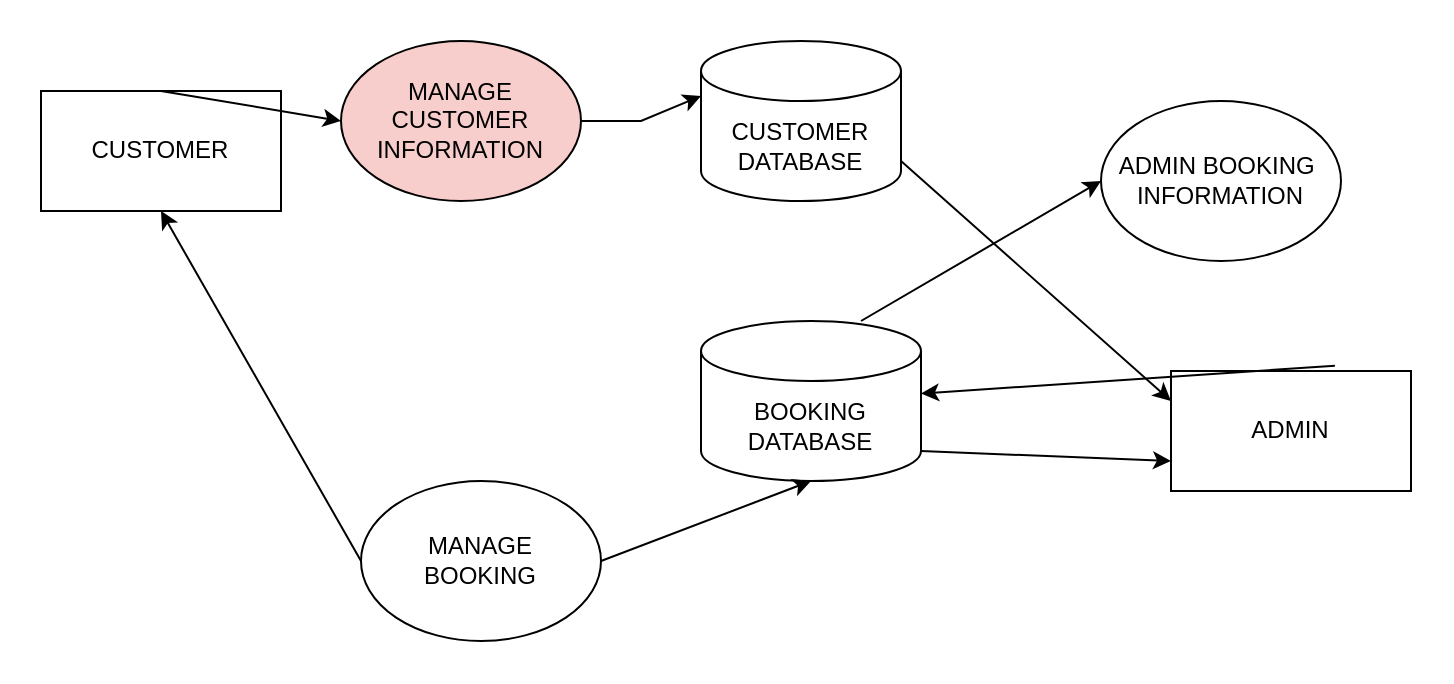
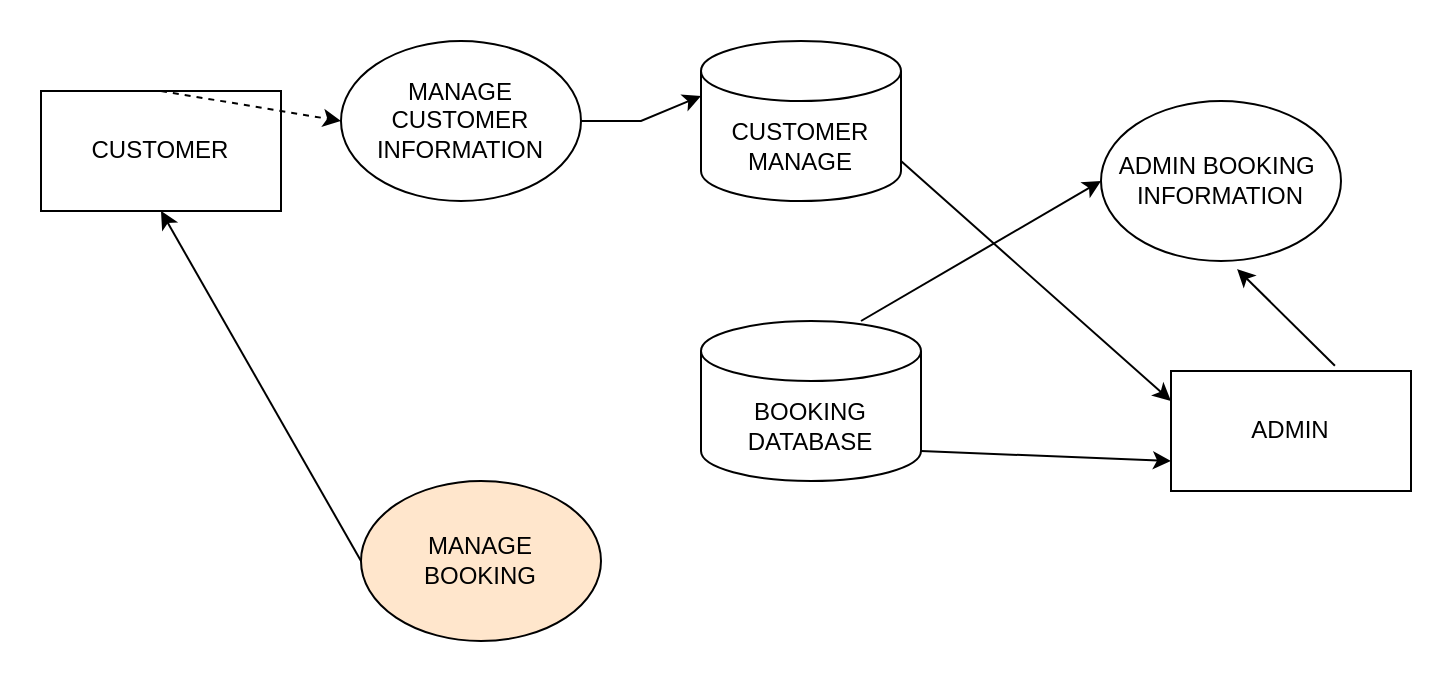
- <mxCell id="4" value="" style="endArrow=classic;html=1;rounded=0;entryX=0;entryY=0.5;entryDx=0;entryDy=0;exitX=0.5;exitY=0;exitDx=0;exitDy=0;" edge="1" parent="1" source="2" target="3"><mxGeometry width="50" height="50" relative="1" as="geometry"><mxPoint x="290" y="240" as="sourcePoint" /><mxPoint x="340" y="190" as="targetPoint" /><Array as="points" /></mxGeometry></mxCell>
+ <mxCell id="4" value="" style="endArrow=classic;html=1;rounded=0;entryX=0;entryY=0.5;entryDx=0;entryDy=0;exitX=0.5;exitY=0;exitDx=0;exitDy=0;dashed=1;" edge="1" parent="1" source="2" target="3"><mxGeometry width="50" height="50" relative="1" as="geometry"><mxPoint x="290" y="240" as="sourcePoint" /><mxPoint x="340" y="190" as="targetPoint" /><Array as="points" /></mxGeometry></mxCell>
- <mxCell id="3" value="MANAGE CUSTOMER INFORMATION" style="ellipse;whiteSpace=wrap;html=1;fillColor=#f8cecc;" vertex="1" parent="1"><mxGeometry x="170" y="20" width="120" height="80" as="geometry" /></mxCell>
+ <mxCell id="3" value="MANAGE CUSTOMER INFORMATION" style="ellipse;whiteSpace=wrap;html=1;" vertex="1" parent="1"><mxGeometry x="170" y="20" width="120" height="80" as="geometry" /></mxCell>
- <mxCell id="5" value="CUSTOMER DATABASE" style="shape=cylinder3;whiteSpace=wrap;html=1;boundedLbl=1;backgroundOutline=1;size=15;" vertex="1" parent="1"><mxGeometry x="350" y="20" width="100" height="80" as="geometry" /></mxCell>
+ <mxCell id="5" value="CUSTOMER MANAGE" style="shape=cylinder3;whiteSpace=wrap;html=1;boundedLbl=1;backgroundOutline=1;size=15;" vertex="1" parent="1"><mxGeometry x="350" y="20" width="100" height="80" as="geometry" /></mxCell>
- <mxCell id="16" value="" style="endArrow=classic;html=1;rounded=0;exitX=0.683;exitY=-0.044;exitDx=0;exitDy=0;exitPerimeter=0;" edge="1" parent="1" source="10" target="8"><mxGeometry width="50" height="50" relative="1" as="geometry"><mxPoint x="620" y="130" as="sourcePoint" /><mxPoint x="670" y="80" as="targetPoint" /></mxGeometry></mxCell>
+ <mxCell id="16" value="" style="endArrow=classic;html=1;rounded=0;entryX=0.567;entryY=1.05;entryDx=0;entryDy=0;entryPerimeter=0;exitX=0.683;exitY=-0.044;exitDx=0;exitDy=0;exitPerimeter=0;" edge="1" parent="1" source="10" target="9"><mxGeometry width="50" height="50" relative="1" as="geometry"><mxPoint x="620" y="130" as="sourcePoint" /><mxPoint x="670" y="80" as="targetPoint" /></mxGeometry></mxCell>
- <mxCell id="12" value="" style="endArrow=classic;html=1;rounded=0;exitX=1;exitY=0.5;exitDx=0;exitDy=0;entryX=0.5;entryY=1;entryDx=0;entryDy=0;entryPerimeter=0;" edge="1" parent="1" source="7" target="8"><mxGeometry width="50" height="50" relative="1" as="geometry"><mxPoint x="290" y="210" as="sourcePoint" /><mxPoint x="340" y="160" as="targetPoint" /></mxGeometry></mxCell>
- <mxCell id="7" value="MANAGE&lt;br&gt;BOOKING" style="ellipse;whiteSpace=wrap;html=1;" vertex="1" parent="1"><mxGeometry x="180" y="240" width="120" height="80" as="geometry" /></mxCell>
+ <mxCell id="7" value="MANAGE&lt;br&gt;BOOKING" style="ellipse;whiteSpace=wrap;html=1;fillColor=#ffe6cc;" vertex="1" parent="1"><mxGeometry x="180" y="240" width="120" height="80" as="geometry" /></mxCell>
